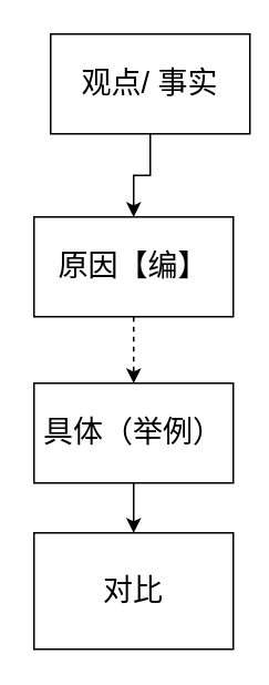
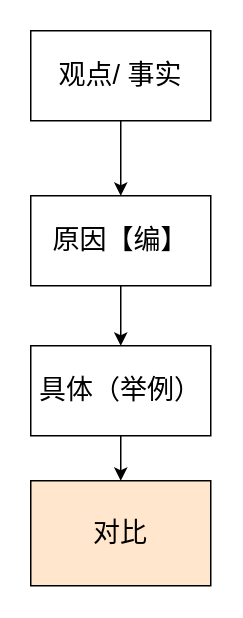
- <mxCell id="3" value="&lt;font style=&quot;font-size: 18px&quot;&gt;观点/ 事实&lt;/font&gt;" style="rounded=0;whiteSpace=wrap;html=1;" vertex="1" parent="1"><mxGeometry x="30" y="20" width="120" height="60" as="geometry" /></mxCell>
+ <mxCell id="3" value="&lt;font style=&quot;font-size: 18px&quot;&gt;观点/ 事实&lt;/font&gt;" style="rounded=0;whiteSpace=wrap;html=1;" vertex="1" parent="1"><mxGeometry x="20" y="20" width="120" height="60" as="geometry" /></mxCell>
- <mxCell id="4" style="edgeStyle=orthogonalEdgeStyle;rounded=0;orthogonalLoop=1;jettySize=auto;html=1;entryX=0.5;entryY=0;entryDx=0;entryDy=0;fontSize=18;dashed=1;" edge="1" parent="1" source="5" target="7"><mxGeometry relative="1" as="geometry" /></mxCell>
+ <mxCell id="4" style="edgeStyle=orthogonalEdgeStyle;rounded=0;orthogonalLoop=1;jettySize=auto;html=1;entryX=0.5;entryY=0;entryDx=0;entryDy=0;fontSize=18;" edge="1" parent="1" source="5" target="7"><mxGeometry relative="1" as="geometry" /></mxCell>
- <mxCell id="8" value="对比" style="rounded=0;whiteSpace=wrap;html=1;fontSize=18;" vertex="1" parent="1"><mxGeometry x="20" y="320" width="120" height="70" as="geometry" /></mxCell>
+ <mxCell id="8" value="对比" style="rounded=0;whiteSpace=wrap;html=1;fontSize=18;fillColor=#ffe6cc;" vertex="1" parent="1"><mxGeometry x="20" y="320" width="120" height="70" as="geometry" /></mxCell>
